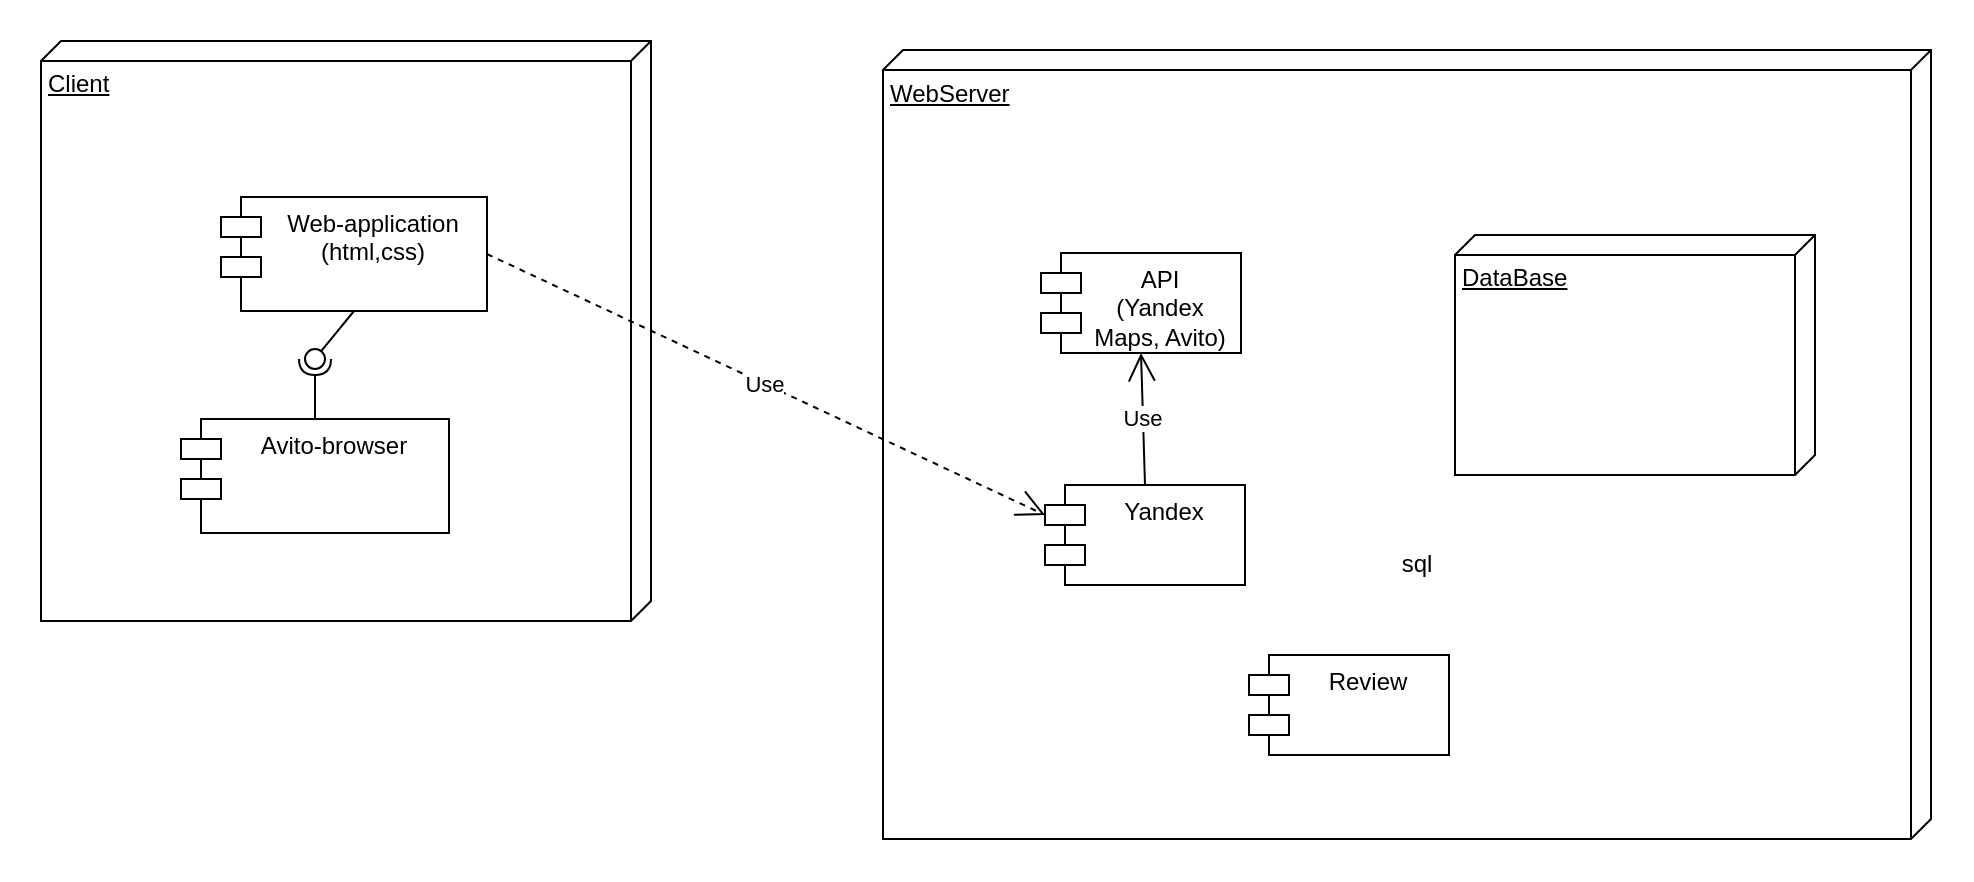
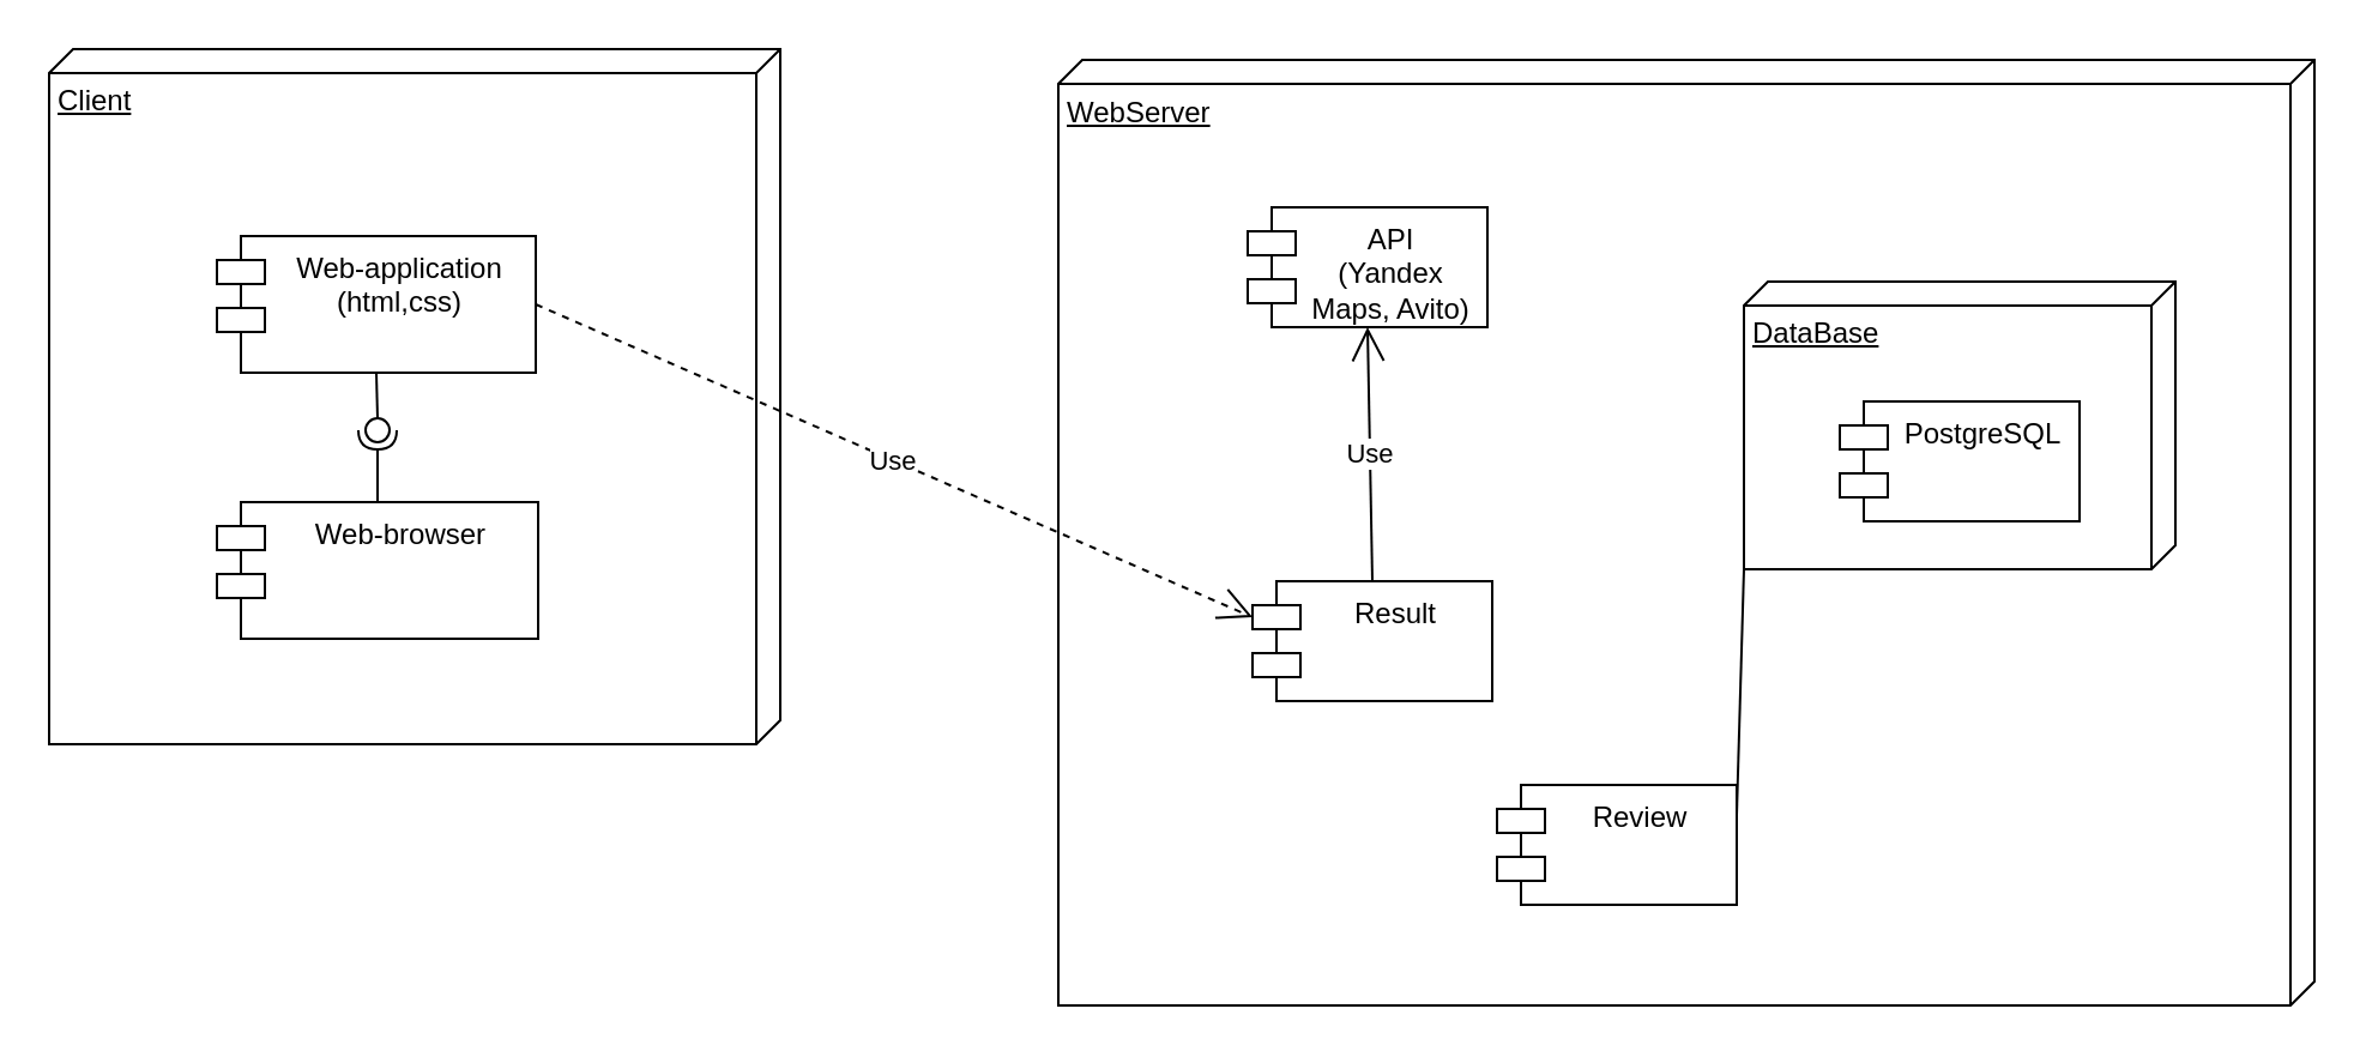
- <mxCell id="3" value="Web-application&lt;br&gt;(html,css)" style="shape=module;align=left;spacingLeft=20;align=center;verticalAlign=top;whiteSpace=wrap;html=1;" vertex="1" parent="1"><mxGeometry x="110" y="98" width="133" height="57" as="geometry" /></mxCell>
+ <mxCell id="3" value="Web-application&lt;br&gt;(html,css)" style="shape=module;align=left;spacingLeft=20;align=center;verticalAlign=top;whiteSpace=wrap;html=1;" vertex="1" parent="1"><mxGeometry x="90" y="98" width="133" height="57" as="geometry" /></mxCell>
- <mxCell id="9" value="API&lt;br&gt;(Yandex Maps, Avito)" style="shape=module;align=left;spacingLeft=20;align=center;verticalAlign=top;whiteSpace=wrap;html=1;" vertex="1" parent="1"><mxGeometry x="520" y="126" width="100" height="50" as="geometry" /></mxCell>
+ <mxCell id="9" value="API&lt;br&gt;(Yandex Maps, Avito)" style="shape=module;align=left;spacingLeft=20;align=center;verticalAlign=top;whiteSpace=wrap;html=1;" vertex="1" parent="1"><mxGeometry x="520" y="86" width="100" height="50" as="geometry" /></mxCell>
+ <mxCell id="12" value="PostgreSQL" style="shape=module;align=left;spacingLeft=20;align=center;verticalAlign=top;whiteSpace=wrap;html=1;" vertex="1" parent="1"><mxGeometry x="767" y="167" width="100" height="50" as="geometry" /></mxCell>
- <mxCell id="4" value="Avito-browser" style="shape=module;align=left;spacingLeft=20;align=center;verticalAlign=top;whiteSpace=wrap;html=1;" vertex="1" parent="1"><mxGeometry x="90" y="209" width="134" height="57" as="geometry" /></mxCell>
+ <mxCell id="4" value="Web-browser" style="shape=module;align=left;spacingLeft=20;align=center;verticalAlign=top;whiteSpace=wrap;html=1;" vertex="1" parent="1"><mxGeometry x="90" y="209" width="134" height="57" as="geometry" /></mxCell>
- <mxCell id="16" value="Yandex" style="shape=module;align=left;spacingLeft=20;align=center;verticalAlign=top;whiteSpace=wrap;html=1;" vertex="1" parent="1"><mxGeometry x="522" y="242" width="100" height="50" as="geometry" /></mxCell>
+ <mxCell id="16" value="Result" style="shape=module;align=left;spacingLeft=20;align=center;verticalAlign=top;whiteSpace=wrap;html=1;" vertex="1" parent="1"><mxGeometry x="522" y="242" width="100" height="50" as="geometry" /></mxCell>
- <mxCell id="15" value="sql" style="text;html=1;align=center;verticalAlign=middle;resizable=0;points=[];autosize=1;strokeColor=none;fillColor=none;" vertex="1" parent="1"><mxGeometry x="691" y="269" width="33" height="26" as="geometry" /></mxCell>
+ <mxCell id="14" value="" style="endArrow=none;html=1;rounded=0;entryX=1;entryY=1;entryDx=0;entryDy=0;entryPerimeter=0;exitX=1;exitY=0.25;exitDx=0;exitDy=0;" edge="1" parent="1" source="13" target="11"><mxGeometry width="50" height="50" relative="1" as="geometry"><mxPoint x="284" y="312" as="sourcePoint" /><mxPoint x="334" y="262" as="targetPoint" /></mxGeometry></mxCell>
